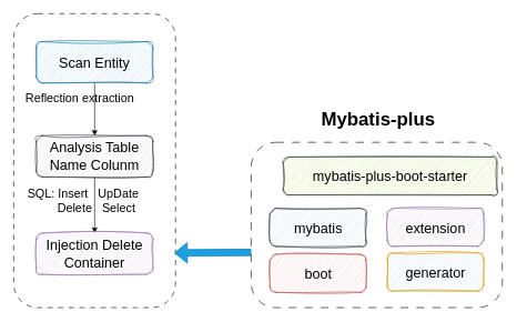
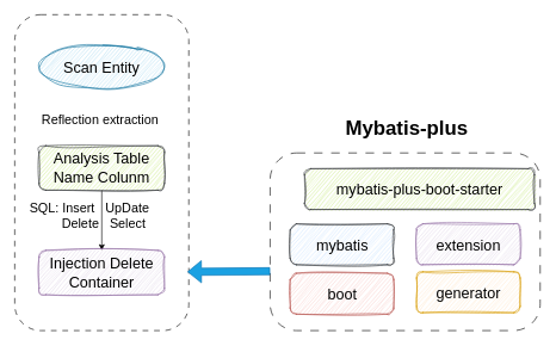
- <mxCell id="4" value="&lt;font style=&quot;font-size: 21px;&quot;&gt;Scan Entity&lt;/font&gt;" style="rounded=1;whiteSpace=wrap;html=1;fillColor=#b1ddf0;strokeColor=#10739e;sketch=1;curveFitting=1;jiggle=2;" vertex="1" parent="1"><mxGeometry x="54" y="62" width="175" height="62" as="geometry" /></mxCell>
+ <mxCell id="4" value="&lt;font style=&quot;font-size: 21px;&quot;&gt;Scan Entity&lt;/font&gt;" style="ellipse;whiteSpace=wrap;html=1;fillColor=#b1ddf0;strokeColor=#10739e;sketch=1;curveFitting=1;jiggle=2;" vertex="1" parent="1"><mxGeometry x="54" y="62" width="175" height="62" as="geometry" /></mxCell>
- <mxCell id="8" value="&lt;font style=&quot;font-size: 18px;&quot;&gt;Reflection extraction&lt;/font&gt;" style="text;html=1;strokeColor=none;fillColor=none;align=center;verticalAlign=middle;whiteSpace=wrap;rounded=0;" vertex="1" parent="1"><mxGeometry x="30" y="131" width="179" height="34" as="geometry" /></mxCell>
+ <mxCell id="8" value="&lt;font style=&quot;font-size: 18px;&quot;&gt;Reflection extraction&lt;/font&gt;" style="text;html=1;strokeColor=none;fillColor=none;align=center;verticalAlign=middle;whiteSpace=wrap;rounded=0;" vertex="1" parent="1"><mxGeometry x="50" y="151" width="179" height="34" as="geometry" /></mxCell>
- <mxCell id="3" style="edgeStyle=orthogonalEdgeStyle;rounded=0;orthogonalLoop=1;jettySize=auto;html=1;exitX=0.5;exitY=1;exitDx=0;exitDy=0;" edge="1" parent="1" source="4" target="6"><mxGeometry relative="1" as="geometry" /></mxCell>
- <mxCell id="6" value="&lt;font style=&quot;font-size: 21px;&quot;&gt;Analysis Table&lt;br&gt;Name Colunm&lt;br&gt;&lt;/font&gt;" style="rounded=1;whiteSpace=wrap;html=1;fillColor=#e1d5e7;strokeColor=#36393d;sketch=1;curveFitting=1;jiggle=2;" vertex="1" parent="1"><mxGeometry x="54" y="203" width="175" height="62" as="geometry" /></mxCell>
+ <mxCell id="6" value="&lt;font style=&quot;font-size: 21px;&quot;&gt;Analysis Table&lt;br&gt;Name Colunm&lt;br&gt;&lt;/font&gt;" style="rounded=1;whiteSpace=wrap;html=1;fillColor=#cdeb8b;strokeColor=#36393d;sketch=1;curveFitting=1;jiggle=2;" vertex="1" parent="1"><mxGeometry x="54" y="203" width="175" height="62" as="geometry" /></mxCell>
- <mxCell id="15" value="&lt;font style=&quot;font-size: 21px;&quot;&gt;generator&lt;/font&gt;" style="rounded=1;whiteSpace=wrap;html=1;fillColor=#cce5ff;strokeColor=#d79b00;sketch=1;curveFitting=1;jiggle=2;" vertex="1" parent="1"><mxGeometry x="581" y="379" width="144.5" height="57" as="geometry" /></mxCell>
+ <mxCell id="15" value="&lt;font style=&quot;font-size: 21px;&quot;&gt;generator&lt;/font&gt;" style="rounded=1;whiteSpace=wrap;html=1;fillColor=#ffe6cc;strokeColor=#d79b00;sketch=1;curveFitting=1;jiggle=2;" vertex="1" parent="1"><mxGeometry x="581" y="379" width="144.5" height="57" as="geometry" /></mxCell>
